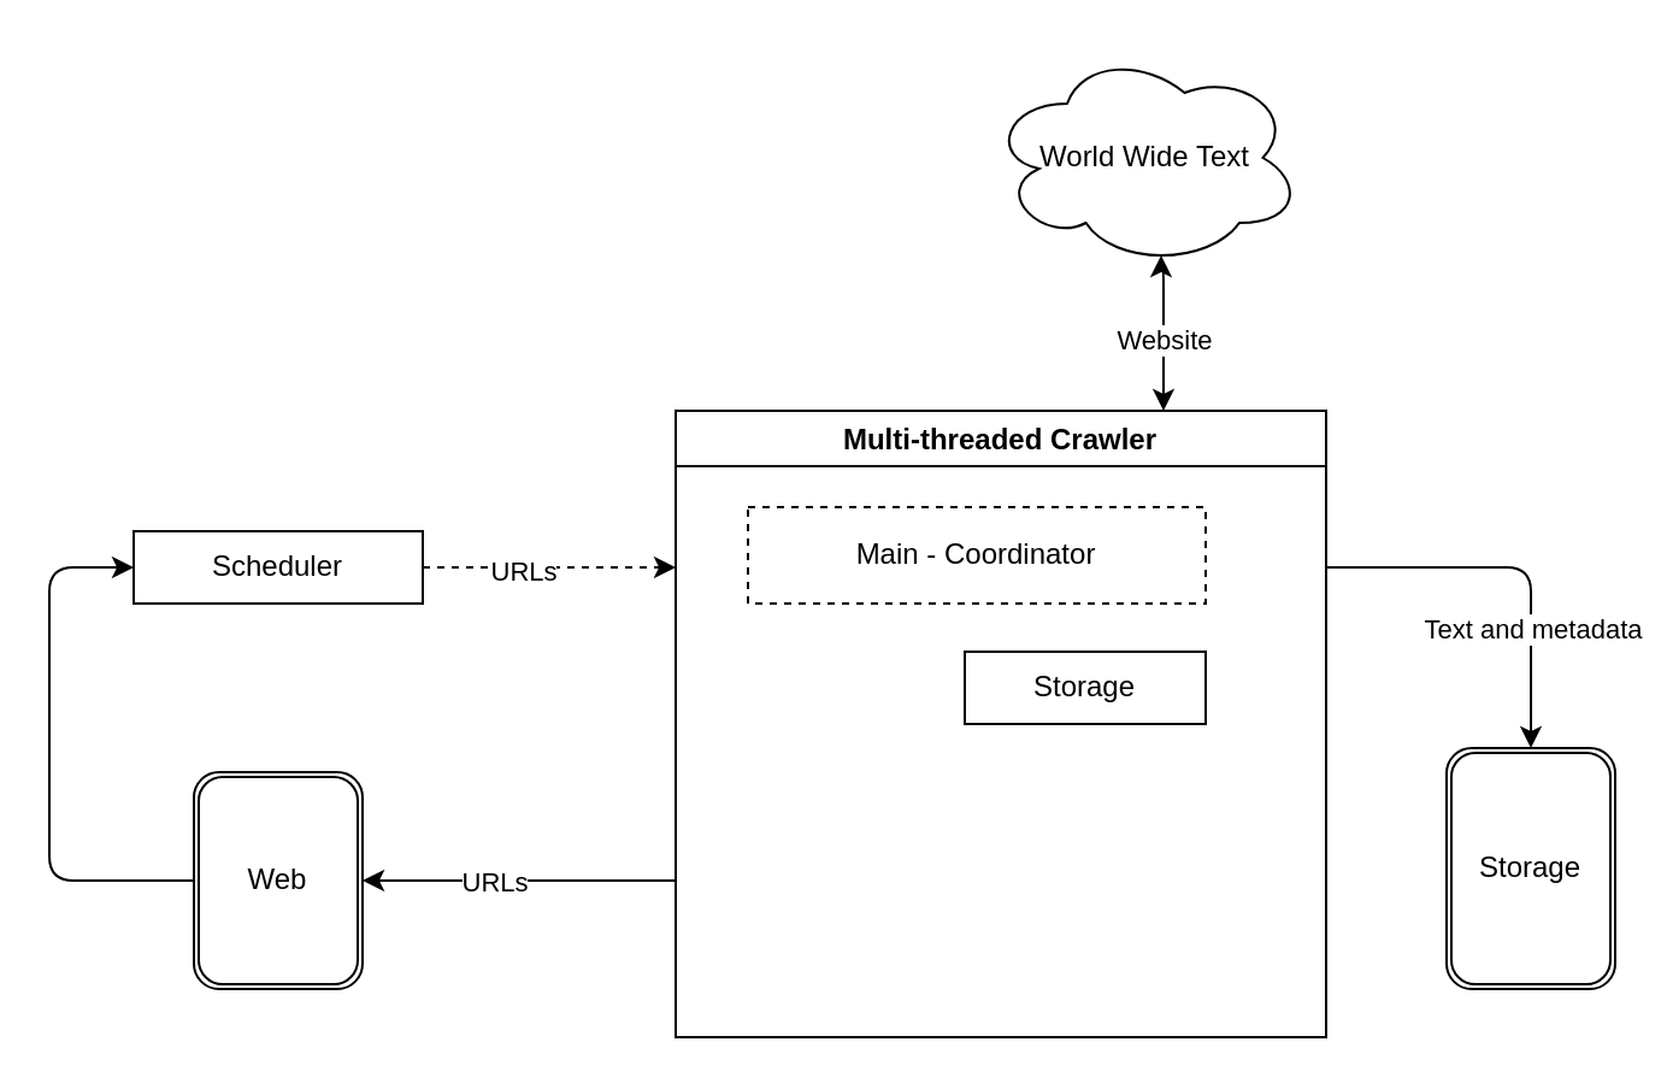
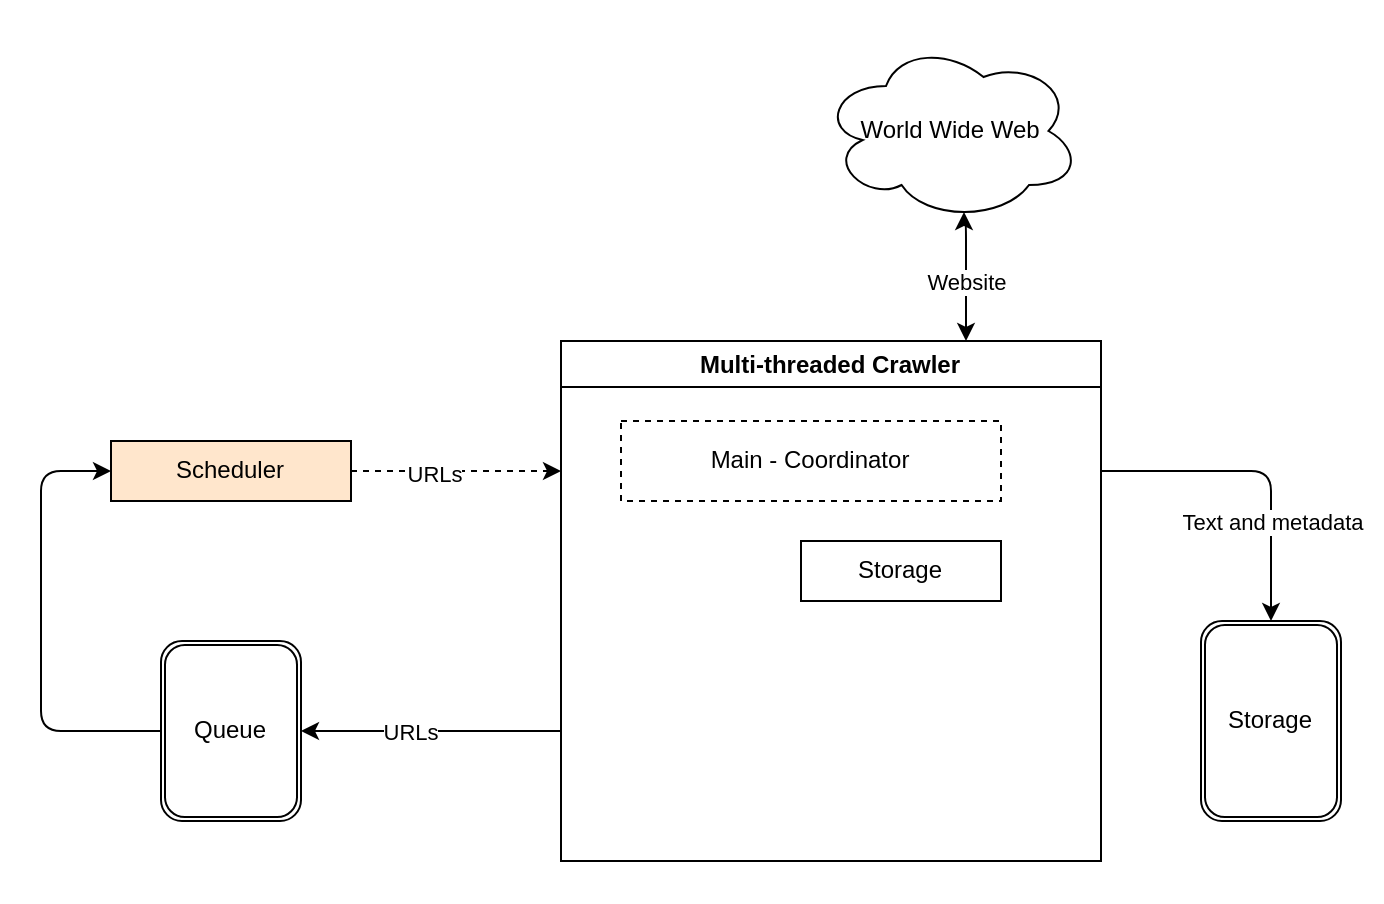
- <mxCell id="2" value="World Wide Text" style="ellipse;shape=cloud;whiteSpace=wrap;html=1;" vertex="1" parent="1"><mxGeometry x="410" y="20" width="130" height="90" as="geometry" /></mxCell>
+ <mxCell id="2" value="World Wide Web" style="ellipse;shape=cloud;whiteSpace=wrap;html=1;" vertex="1" parent="1"><mxGeometry x="410" y="20" width="130" height="90" as="geometry" /></mxCell>
- <mxCell id="3" value="Scheduler" style="rounded=0;whiteSpace=wrap;html=1;" vertex="1" parent="1"><mxGeometry x="55" y="220" width="120" height="30" as="geometry" /></mxCell>
+ <mxCell id="3" value="Scheduler" style="rounded=0;whiteSpace=wrap;html=1;fillColor=#ffe6cc;" vertex="1" parent="1"><mxGeometry x="55" y="220" width="120" height="30" as="geometry" /></mxCell>
- <mxCell id="4" value="Web" style="shape=ext;double=1;rounded=1;whiteSpace=wrap;html=1;" vertex="1" parent="1"><mxGeometry x="80" y="320" width="70" height="90" as="geometry" /></mxCell>
+ <mxCell id="4" value="Queue" style="shape=ext;double=1;rounded=1;whiteSpace=wrap;html=1;" vertex="1" parent="1"><mxGeometry x="80" y="320" width="70" height="90" as="geometry" /></mxCell>
